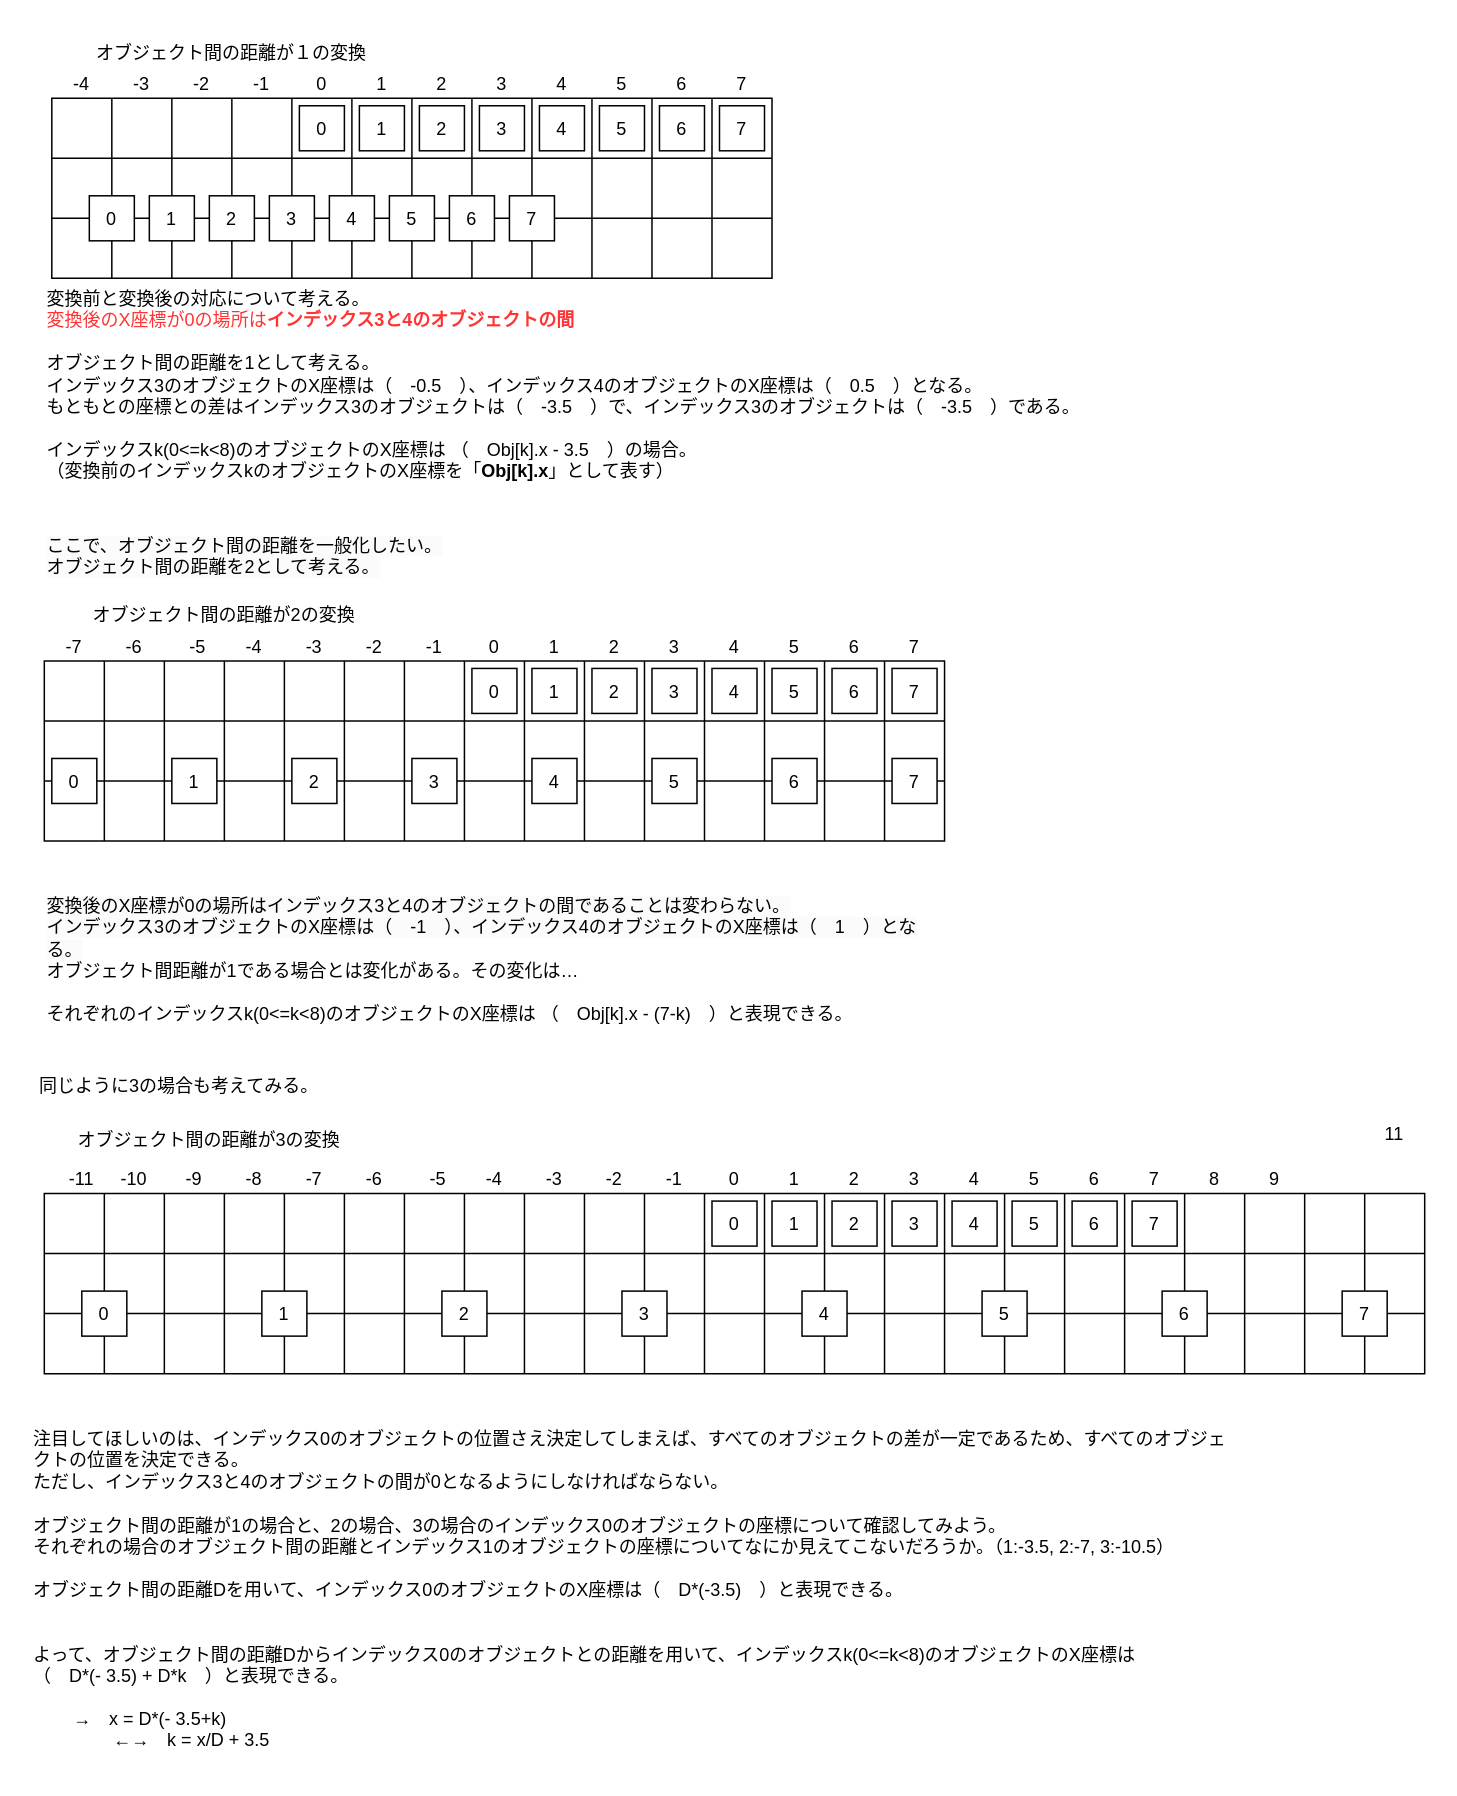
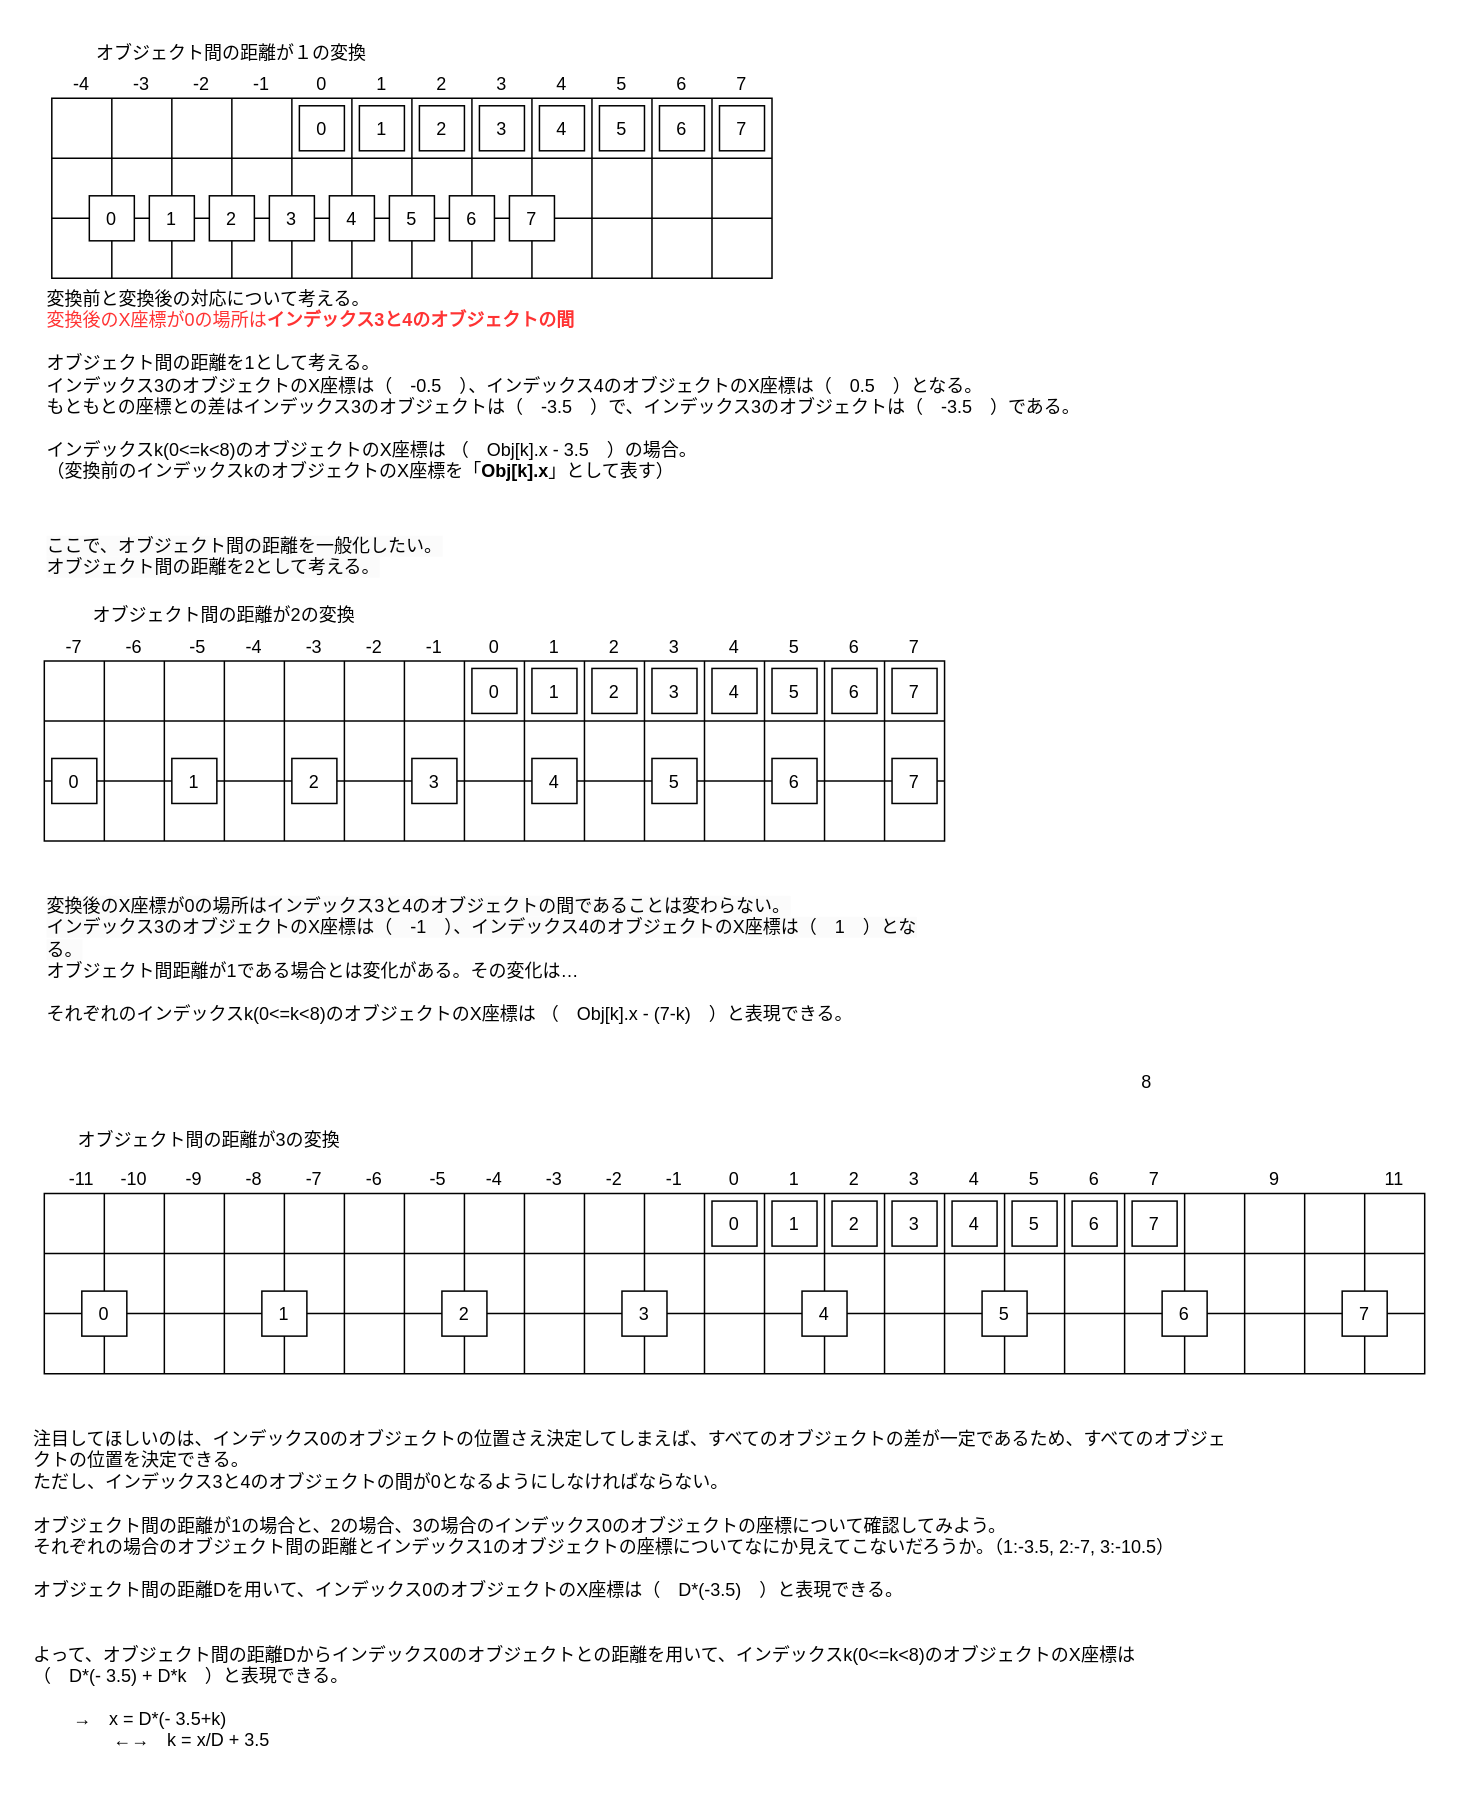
- <mxCell id="260" value="同じように3の場合も考えてみる。" style="text;whiteSpace=wrap;html=1;fontColor=#000000;" vertex="1" parent="1"><mxGeometry x="24" y="710" width="290" height="25" as="geometry" /></mxCell>
- <mxCell id="267" value="11" style="text;align=center;verticalAlign=middle;rounded=0;fillColor=none;strokeColor=none;aspect=fixed;" vertex="1" parent="1"><mxGeometry x="919" y="745" width="20" height="20" as="geometry" /></mxCell>
+ <mxCell id="267" value="11" style="text;align=center;verticalAlign=middle;rounded=0;fillColor=none;strokeColor=none;aspect=fixed;" vertex="1" parent="1"><mxGeometry x="919" y="775" width="20" height="20" as="geometry" /></mxCell>
- <mxCell id="265" value="8" style="text;align=center;verticalAlign=middle;rounded=0;fillColor=none;strokeColor=none;aspect=fixed;" vertex="1" parent="1"><mxGeometry x="799" y="775" width="20" height="20" as="geometry" /></mxCell>
+ <mxCell id="265" value="8" style="text;align=center;verticalAlign=middle;rounded=0;fillColor=none;strokeColor=none;aspect=fixed;" vertex="1" parent="1"><mxGeometry x="754" y="710" width="20" height="20" as="geometry" /></mxCell>
